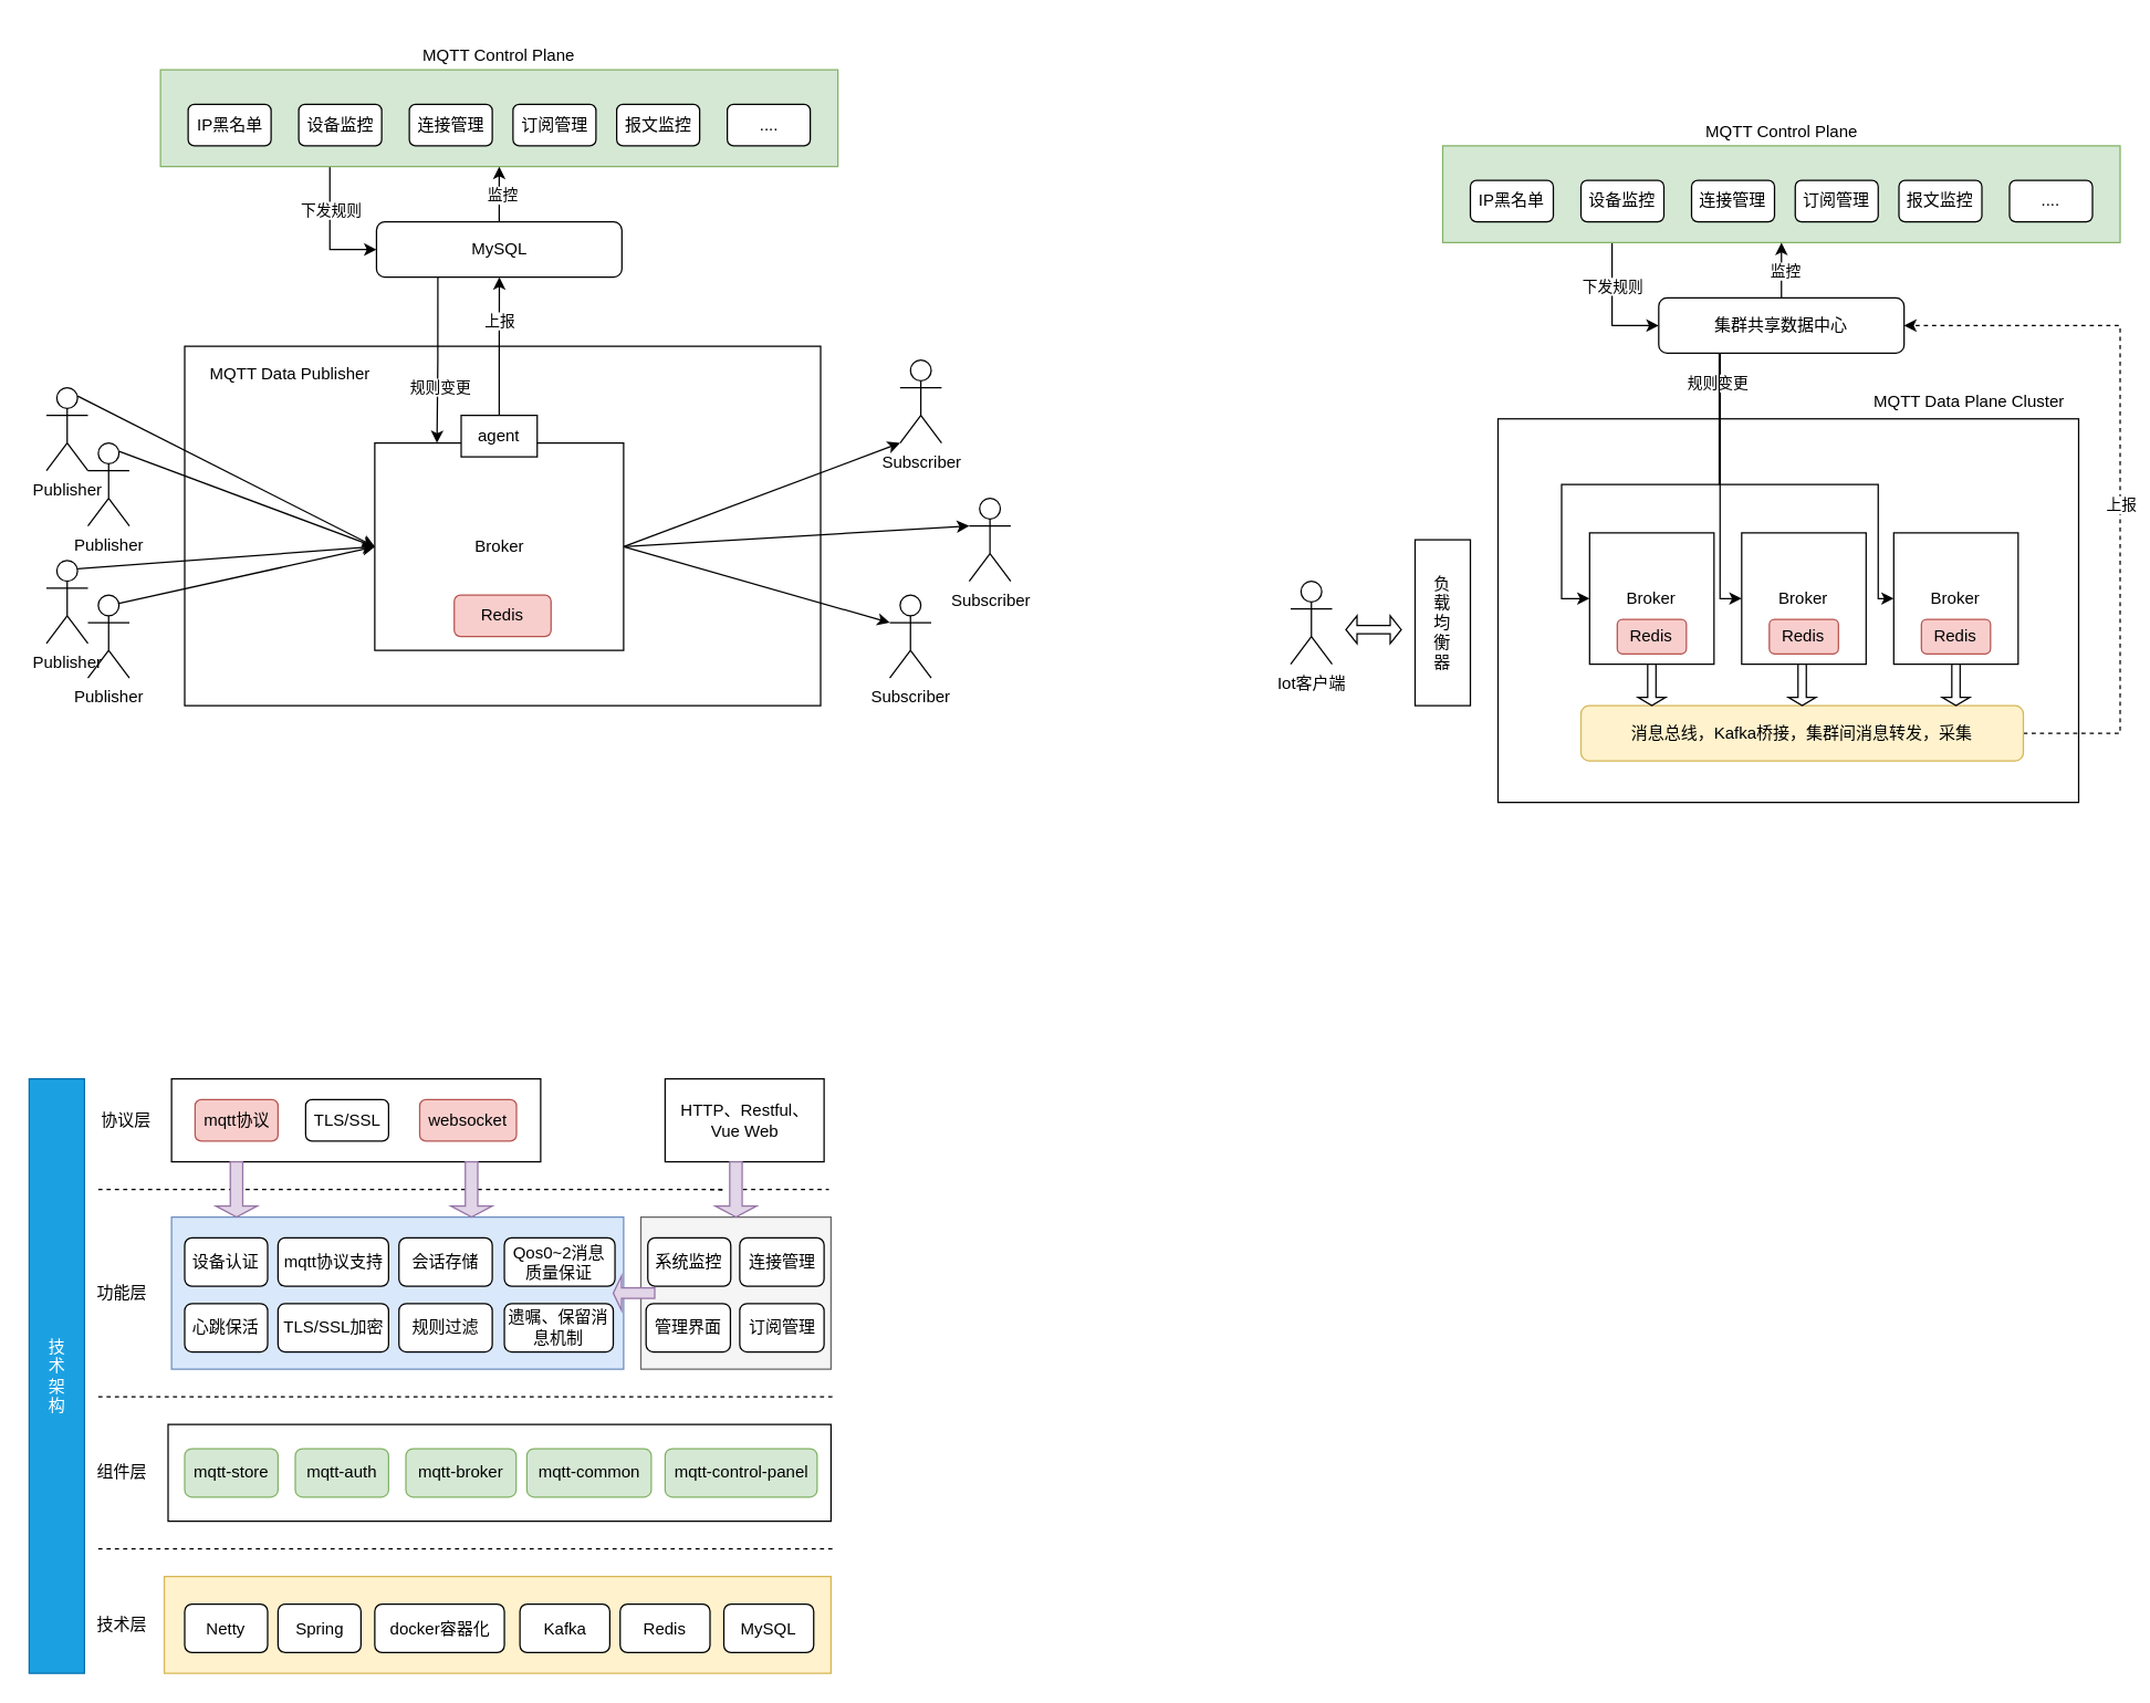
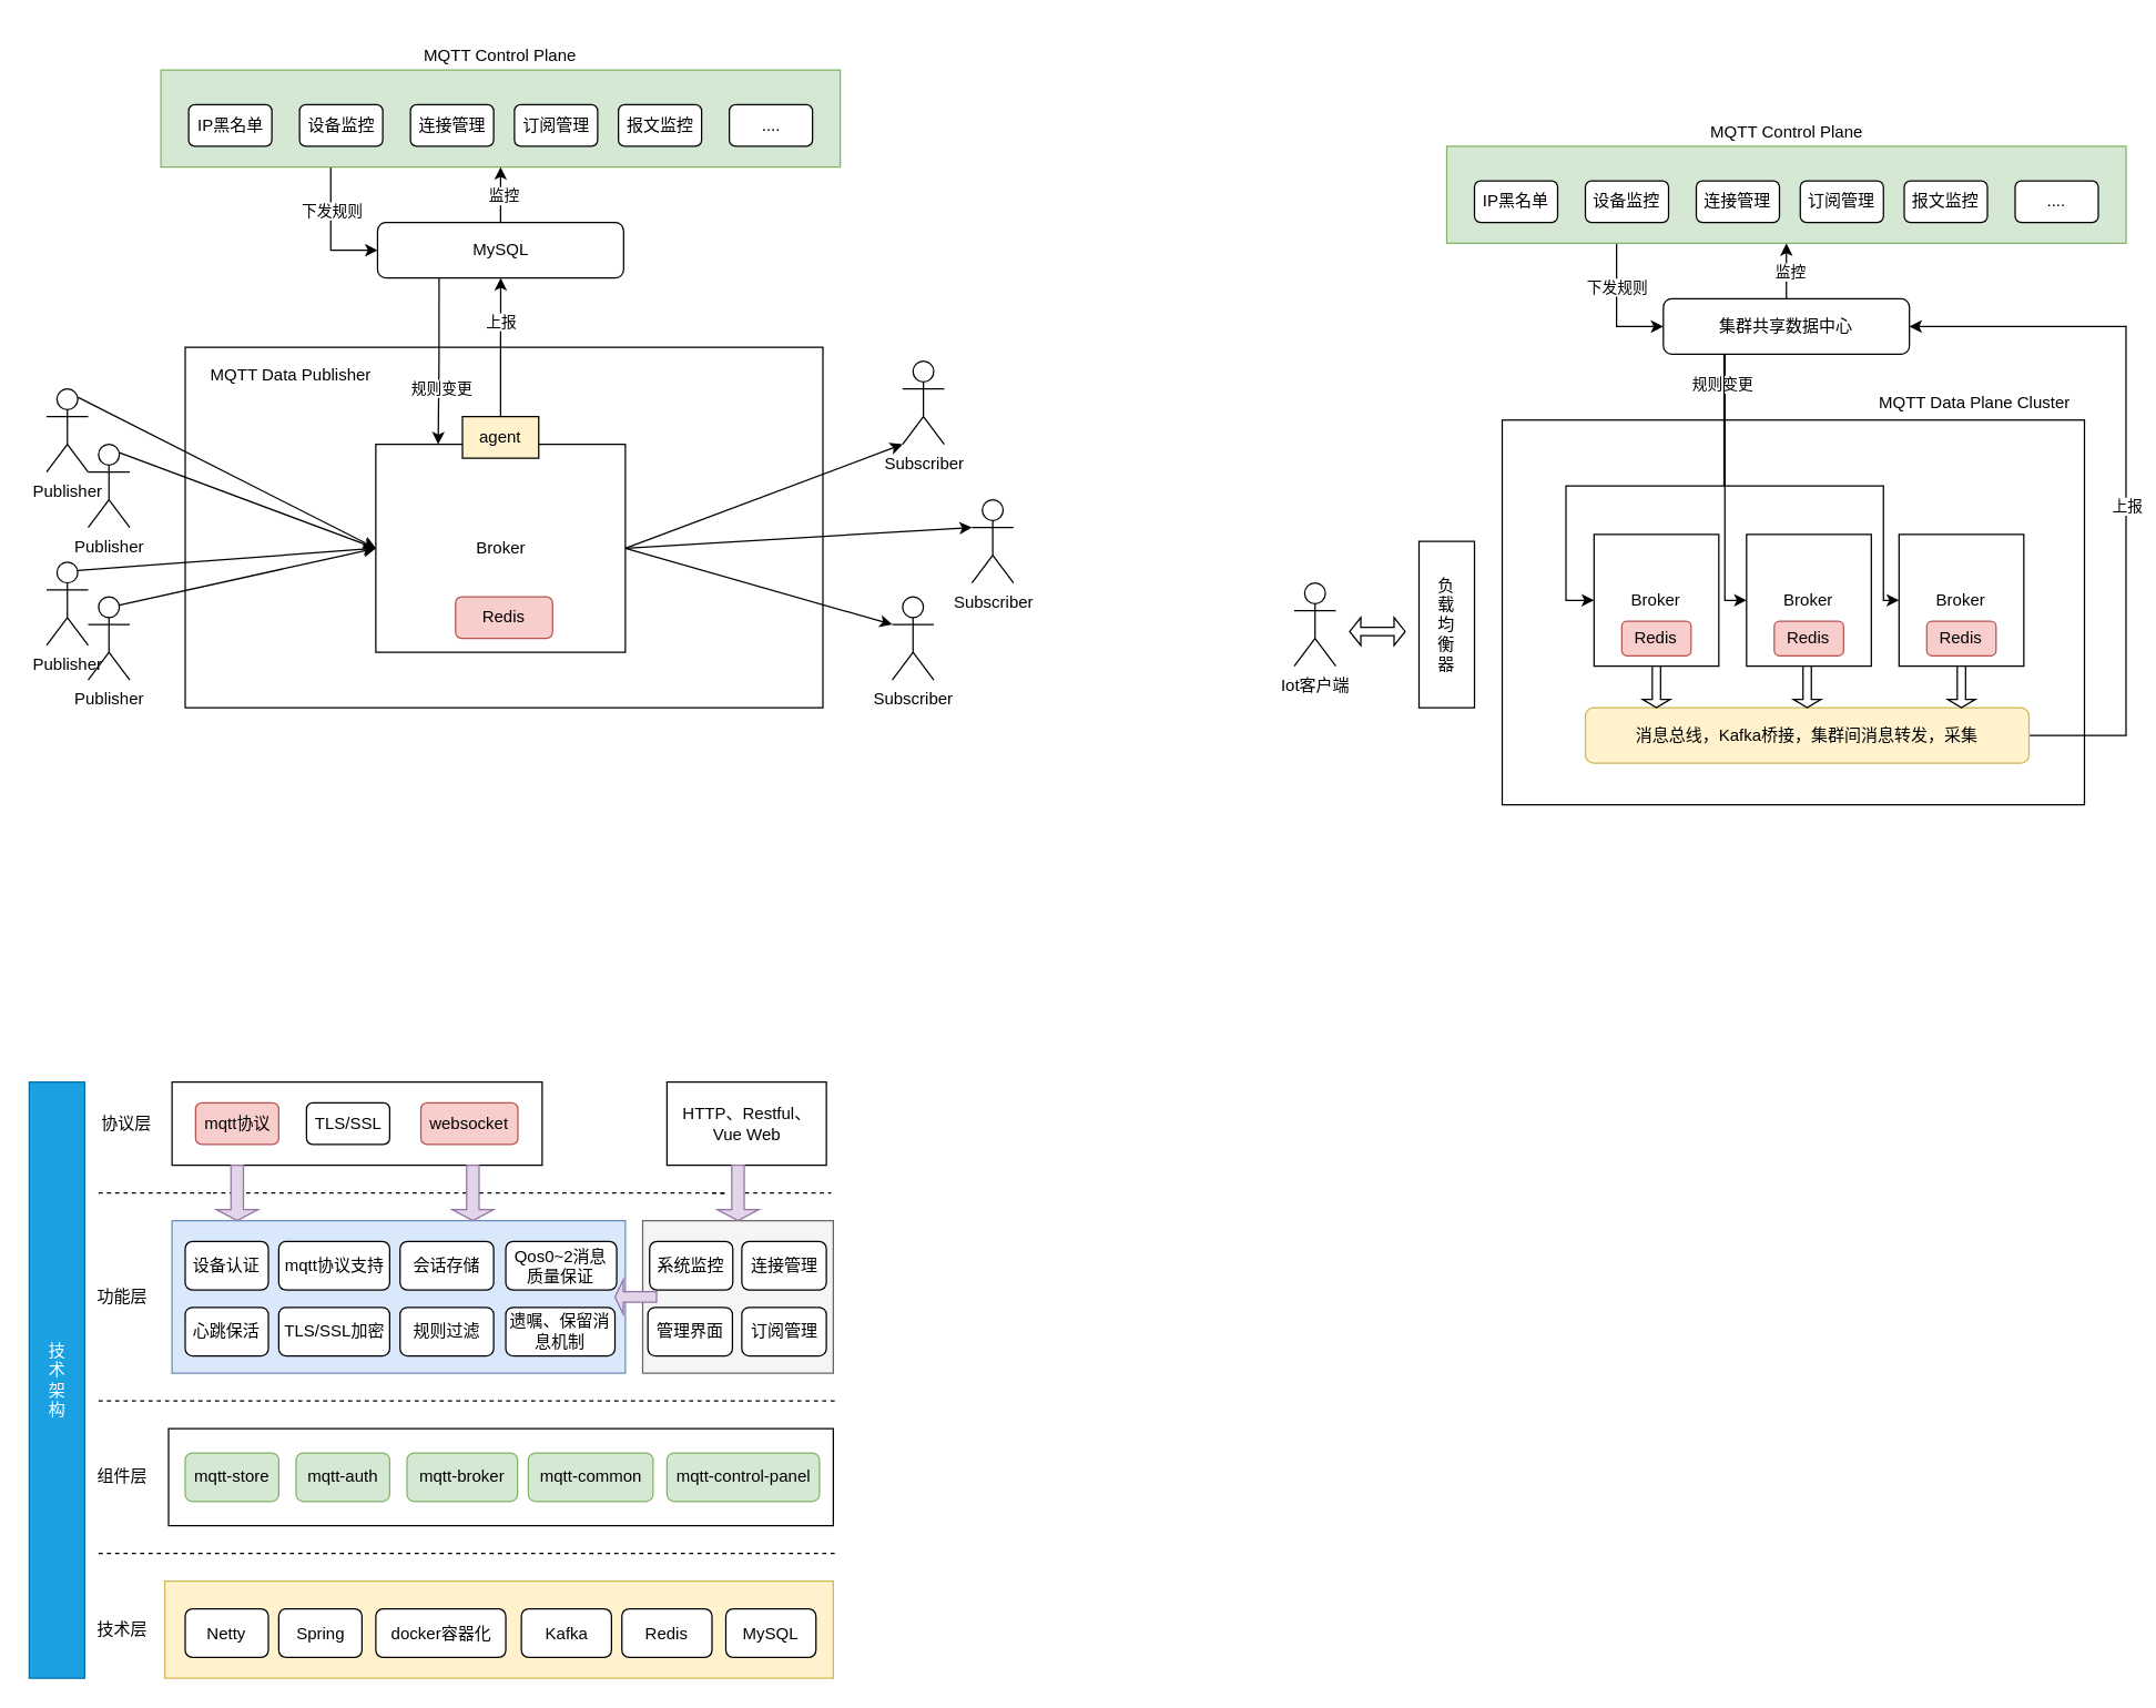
- <mxCell id="110" style="edgeStyle=orthogonalEdgeStyle;rounded=0;orthogonalLoop=1;jettySize=auto;html=1;exitX=1;exitY=0.5;exitDx=0;exitDy=0;strokeWidth=1;entryX=1;entryY=0.5;entryDx=0;entryDy=0;dashed=1;" edge="1" parent="1" source="112" target="97"><mxGeometry relative="1" as="geometry"><mxPoint x="1593" y="270" as="targetPoint" /><Array as="points"><mxPoint x="1533" y="530" /><mxPoint x="1533" y="235" /></Array></mxGeometry></mxCell>
+ <mxCell id="110" style="edgeStyle=orthogonalEdgeStyle;rounded=0;orthogonalLoop=1;jettySize=auto;html=1;exitX=1;exitY=0.5;exitDx=0;exitDy=0;strokeWidth=1;entryX=1;entryY=0.5;entryDx=0;entryDy=0;" edge="1" parent="1" source="112" target="97"><mxGeometry relative="1" as="geometry"><mxPoint x="1593" y="270" as="targetPoint" /><Array as="points"><mxPoint x="1533" y="530" /><mxPoint x="1533" y="235" /></Array></mxGeometry></mxCell>
- <mxCell id="28" value="agent" style="rounded=0;whiteSpace=wrap;html=1;" vertex="1" parent="1"><mxGeometry x="333" y="300" width="55" height="30" as="geometry" /></mxCell>
+ <mxCell id="28" value="agent" style="rounded=0;whiteSpace=wrap;html=1;fillColor=#fff2cc;" vertex="1" parent="1"><mxGeometry x="333" y="300" width="55" height="30" as="geometry" /></mxCell>
